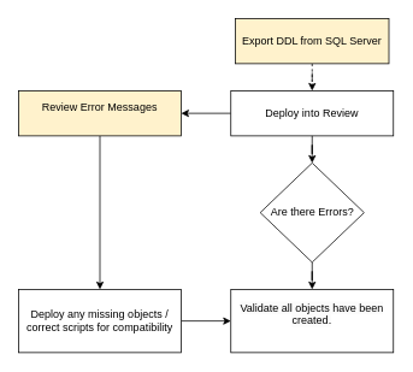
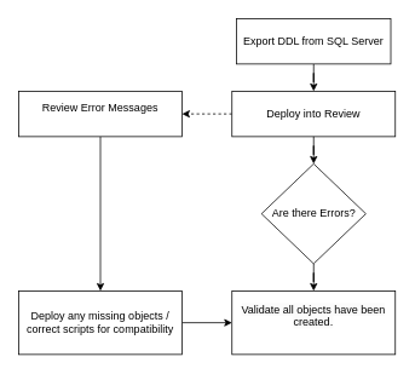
- <mxCell id="3" value="Export DDL from SQL Server&lt;br&gt;" style="rounded=0;whiteSpace=wrap;html=1;fillColor=#fff2cc;" parent="1" vertex="1"><mxGeometry x="260" y="20" width="170" height="50" as="geometry" /></mxCell>
+ <mxCell id="3" value="Export DDL from SQL Server&lt;br&gt;" style="rounded=0;whiteSpace=wrap;html=1;" parent="1" vertex="1"><mxGeometry x="260" y="20" width="170" height="50" as="geometry" /></mxCell>
- <mxCell id="2" value="" style="edgeStyle=orthogonalEdgeStyle;rounded=0;orthogonalLoop=1;jettySize=auto;html=1;dashed=1;" parent="1" source="3" target="8" edge="1"><mxGeometry relative="1" as="geometry" /></mxCell>
+ <mxCell id="2" value="" style="edgeStyle=orthogonalEdgeStyle;rounded=0;orthogonalLoop=1;jettySize=auto;html=1;" parent="1" source="3" target="8" edge="1"><mxGeometry relative="1" as="geometry" /></mxCell>
- <mxCell id="5" value="Review Error Messages&lt;br&gt;&lt;br&gt;" style="rounded=0;whiteSpace=wrap;html=1;fillColor=#fff2cc;" parent="1" vertex="1"><mxGeometry x="20" y="100" width="180" height="50" as="geometry" /></mxCell>
+ <mxCell id="5" value="Review Error Messages&lt;br&gt;&lt;br&gt;" style="rounded=0;whiteSpace=wrap;html=1;" parent="1" vertex="1"><mxGeometry x="20" y="100" width="180" height="50" as="geometry" /></mxCell>
- <mxCell id="6" value="" style="edgeStyle=orthogonalEdgeStyle;rounded=0;orthogonalLoop=1;jettySize=auto;html=1;" parent="1" source="8" target="5" edge="1"><mxGeometry relative="1" as="geometry" /></mxCell>
+ <mxCell id="6" value="" style="edgeStyle=orthogonalEdgeStyle;rounded=0;orthogonalLoop=1;jettySize=auto;html=1;dashed=1;" parent="1" source="8" target="5" edge="1"><mxGeometry relative="1" as="geometry" /></mxCell>
